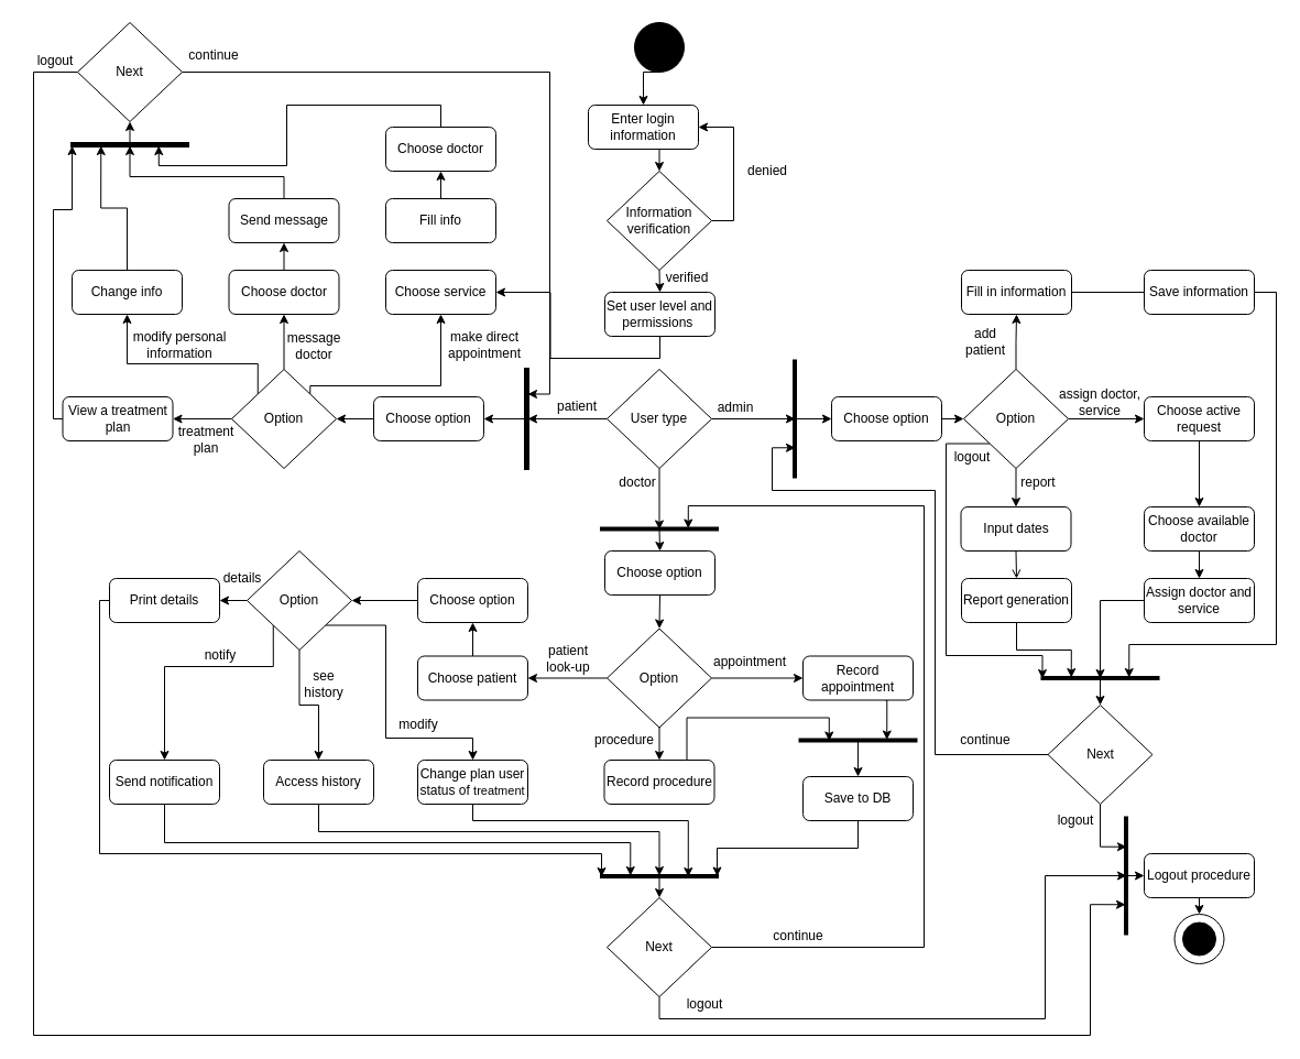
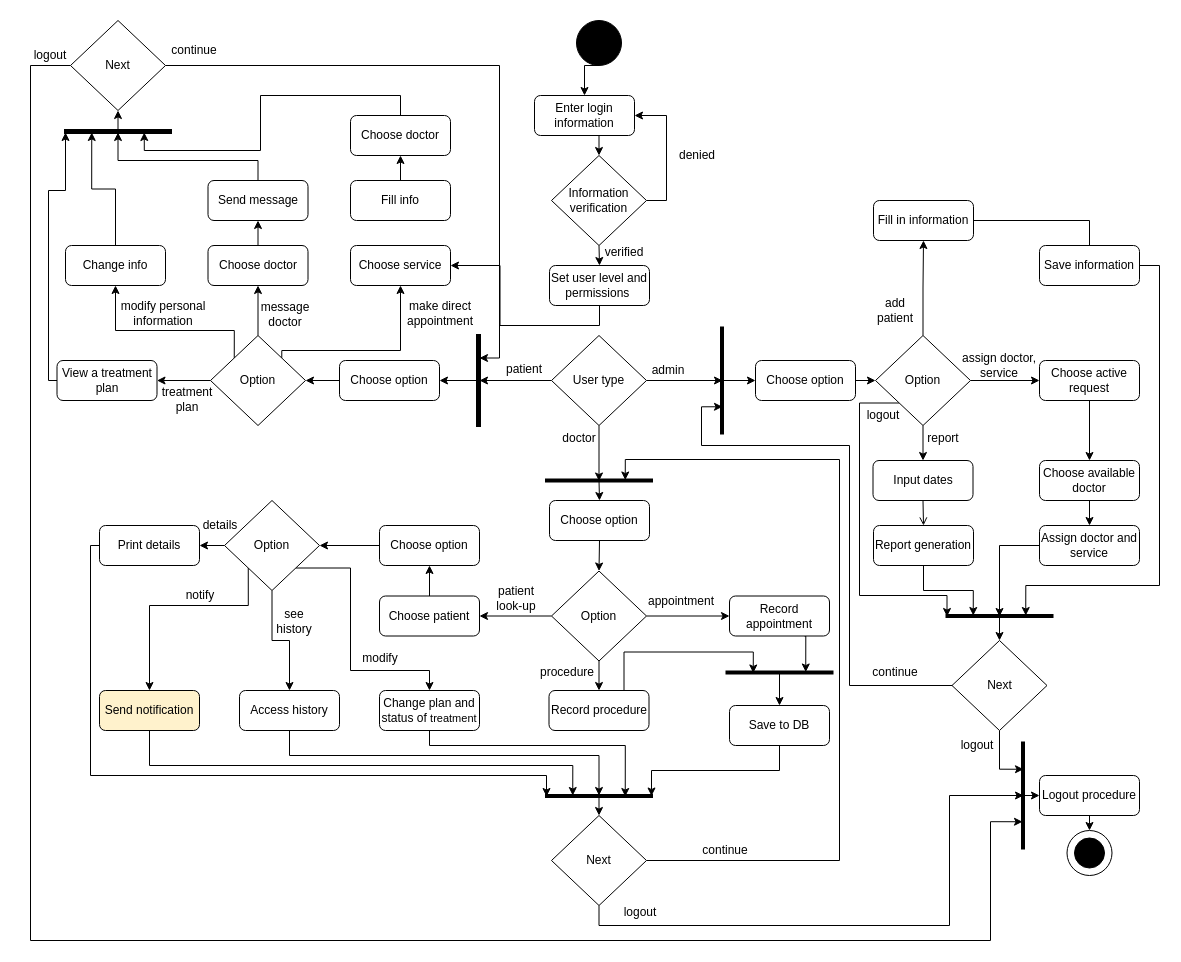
- <mxCell id="25" value="Fill in information" style="rounded=1;whiteSpace=wrap;html=1;fillColor=#FFFFFF;" parent="1" vertex="1"><mxGeometry x="873" y="245" width="100" height="40" as="geometry" /></mxCell>
+ <mxCell id="25" value="Fill in information" style="rounded=1;whiteSpace=wrap;html=1;fillColor=#FFFFFF;" parent="1" vertex="1"><mxGeometry x="873" y="200" width="100" height="40" as="geometry" /></mxCell>
- <mxCell id="99" value="Send notification" style="rounded=1;whiteSpace=wrap;html=1;fillColor=#FFFFFF;" parent="1" vertex="1"><mxGeometry x="99" y="690" width="100" height="40" as="geometry" /></mxCell>
+ <mxCell id="99" value="Send notification" style="rounded=1;whiteSpace=wrap;html=1;fillColor=#fff2cc;" parent="1" vertex="1"><mxGeometry x="99" y="690" width="100" height="40" as="geometry" /></mxCell>
- <mxCell id="97" value="Change plan user status of &lt;font style=&quot;font-size: 11px;&quot;&gt;treatment&lt;/font&gt;" style="rounded=1;whiteSpace=wrap;html=1;fillColor=#FFFFFF;" parent="1" vertex="1"><mxGeometry x="379" y="690" width="100" height="40" as="geometry" /></mxCell>
+ <mxCell id="97" value="Change plan and status of &lt;font style=&quot;font-size: 11px;&quot;&gt;treatment&lt;/font&gt;" style="rounded=1;whiteSpace=wrap;html=1;fillColor=#FFFFFF;" parent="1" vertex="1"><mxGeometry x="379" y="690" width="100" height="40" as="geometry" /></mxCell>
